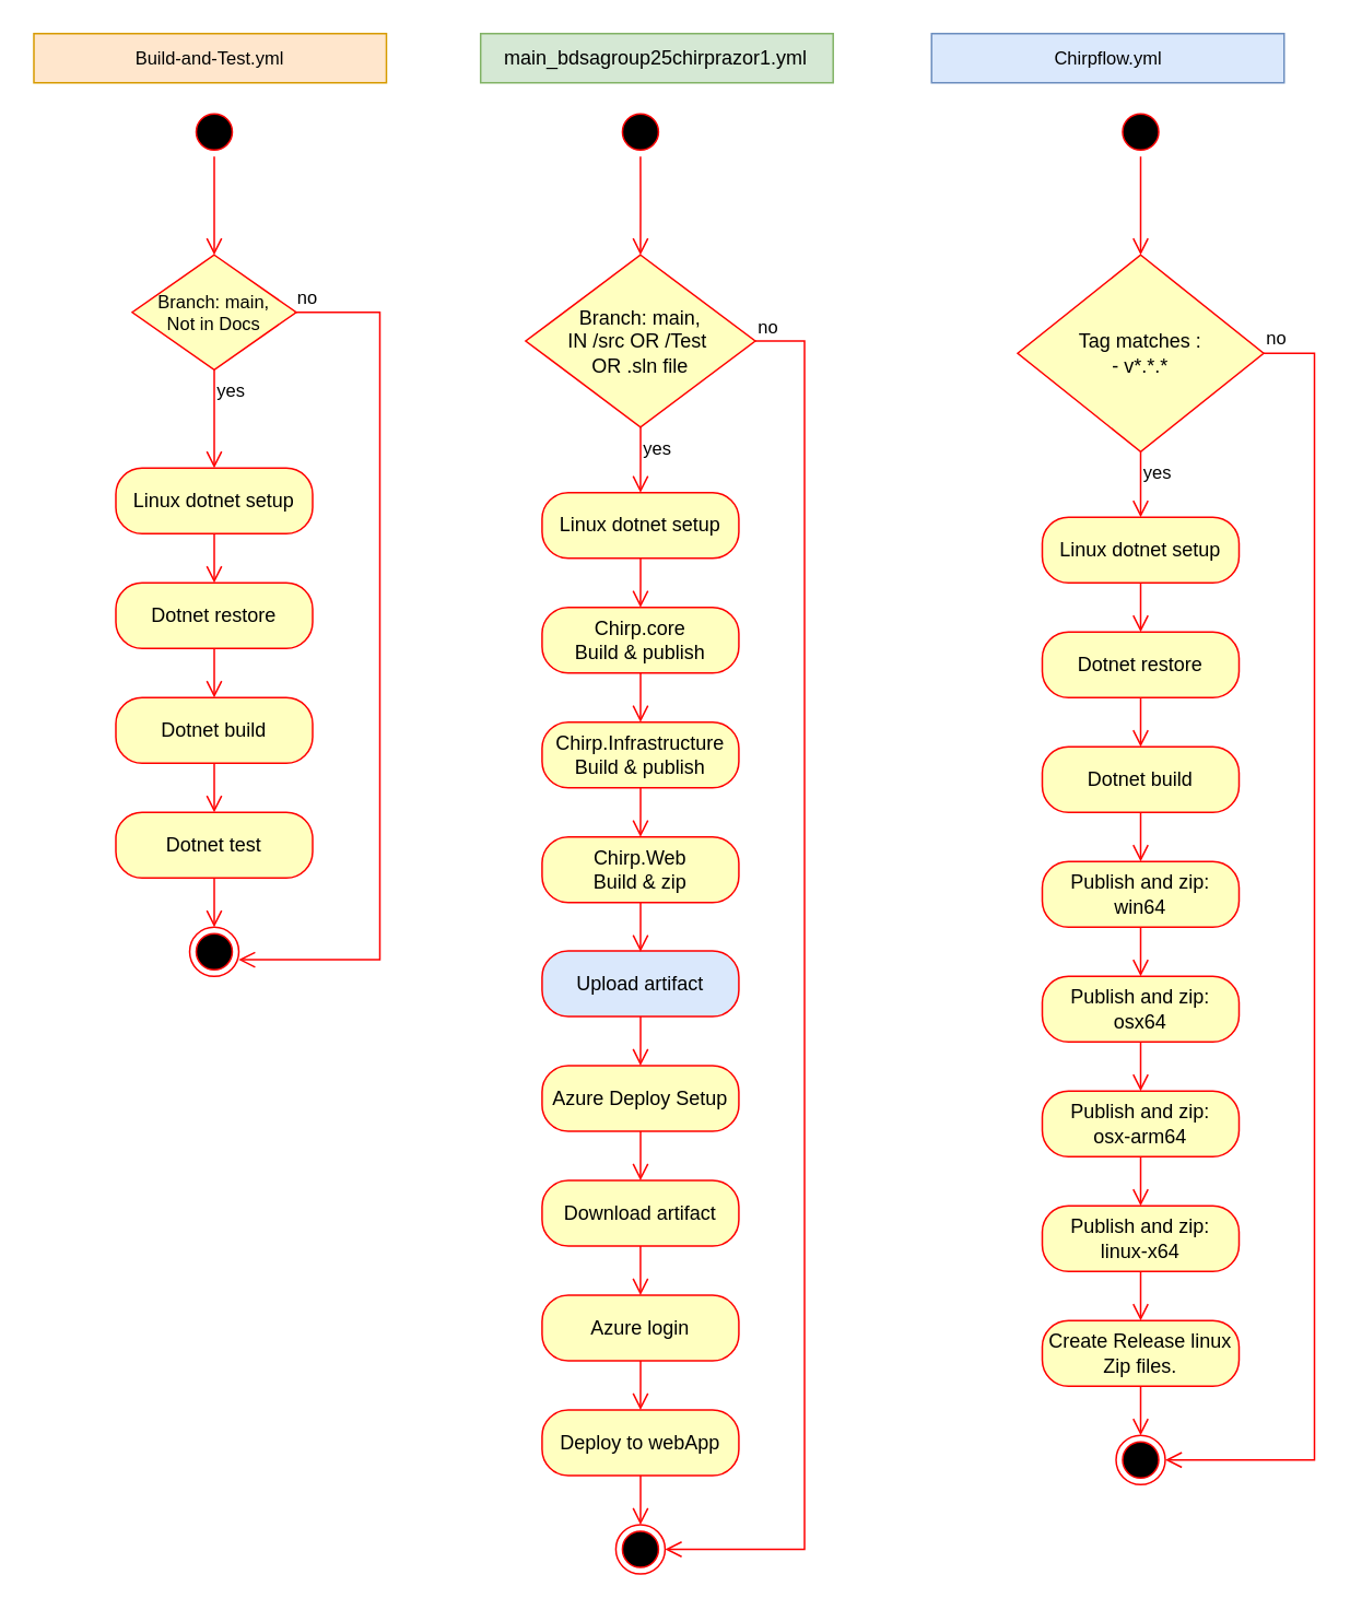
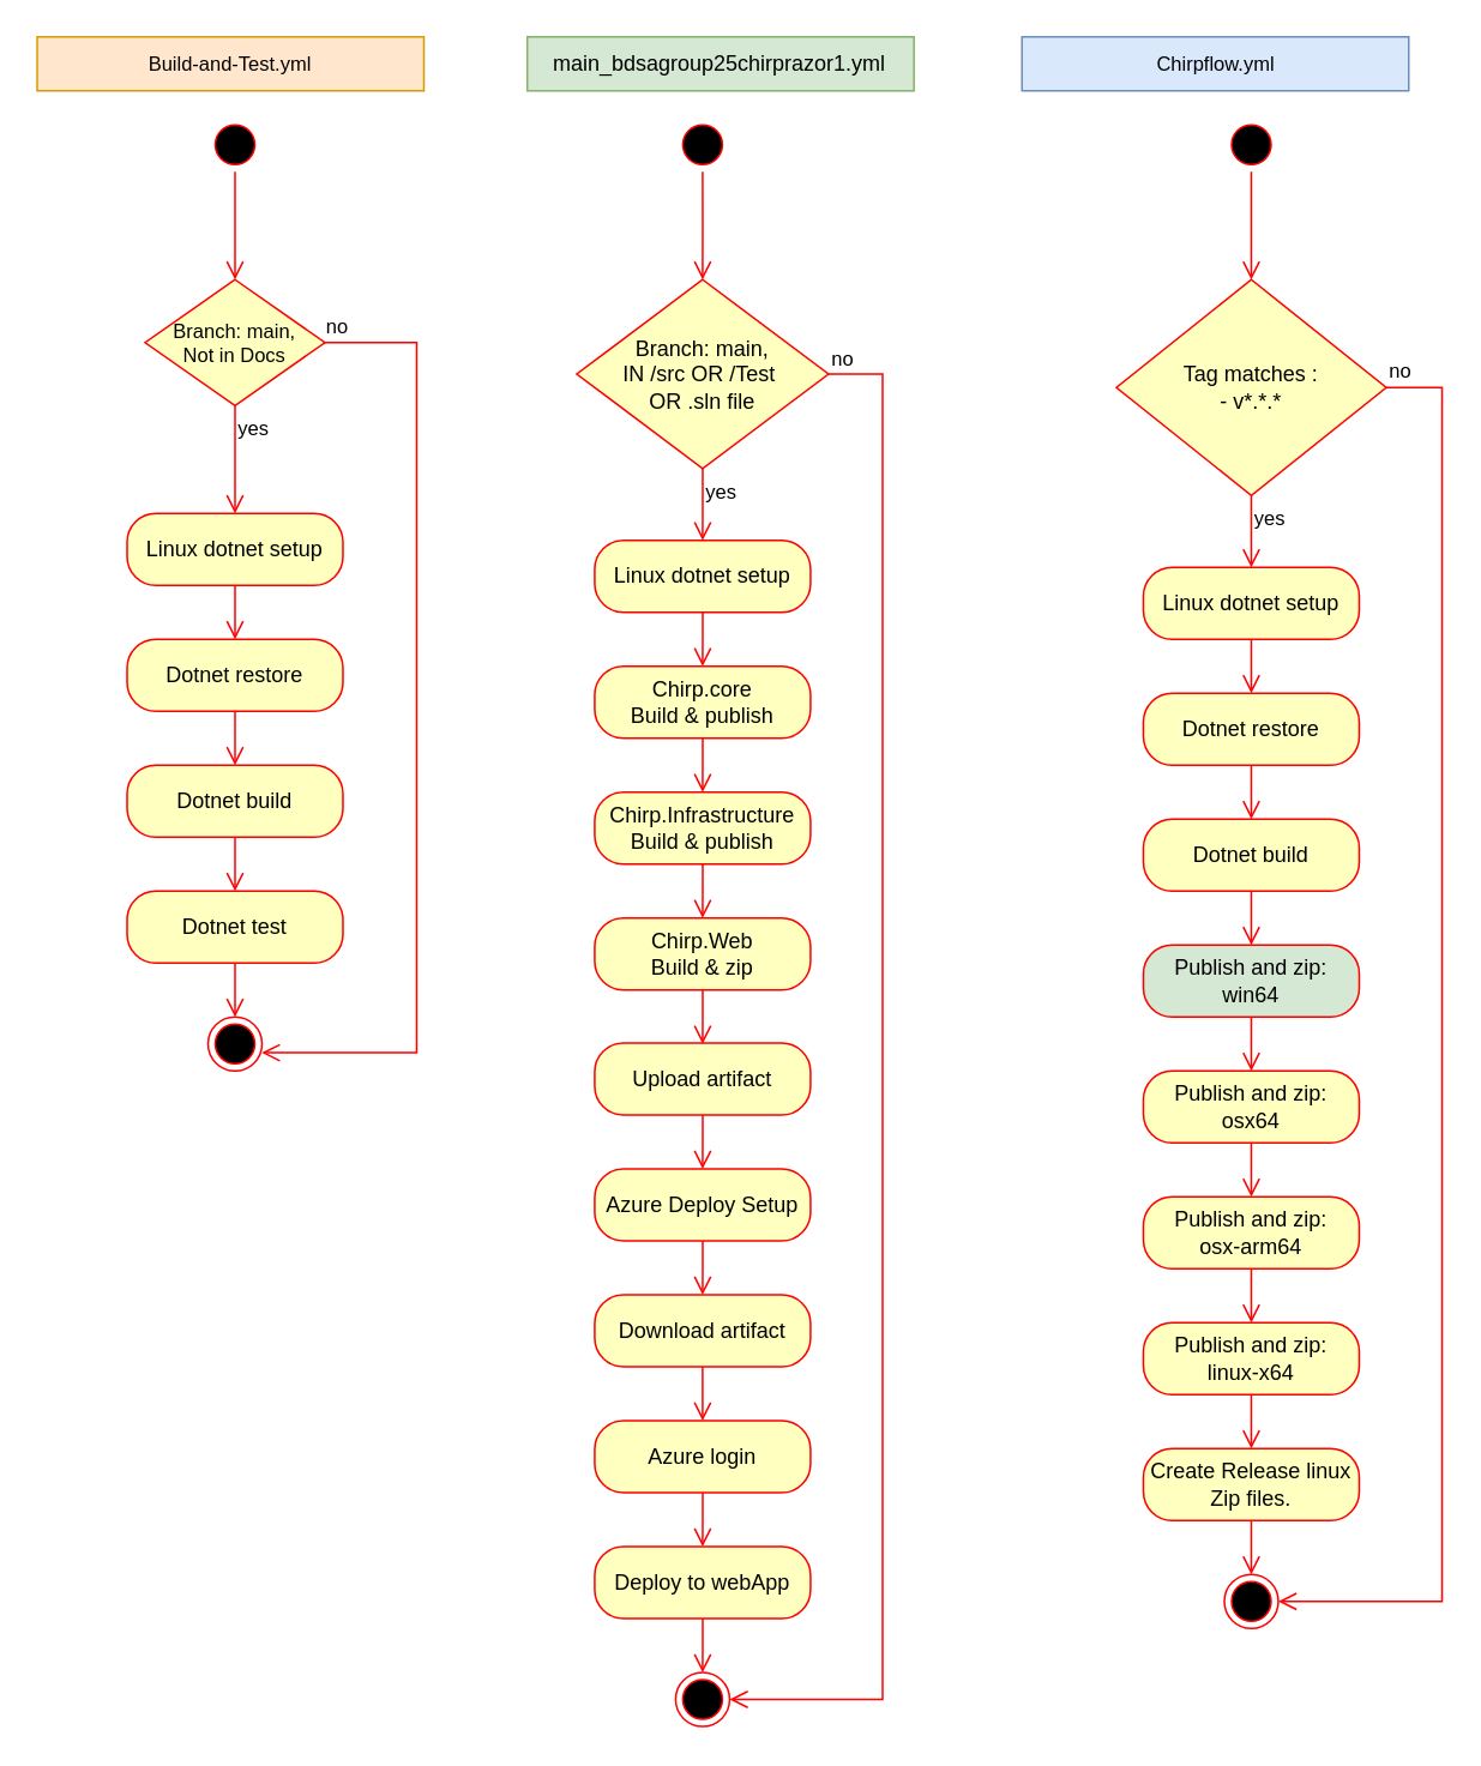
- <mxCell id="46" value="Publish and zip:&lt;div&gt;win64&lt;/div&gt;" style="rounded=1;whiteSpace=wrap;html=1;arcSize=40;fontColor=#000000;fillColor=#ffffc0;strokeColor=#ff0000;" parent="1" vertex="1"><mxGeometry x="635" y="525" width="120" height="40" as="geometry" /></mxCell>
+ <mxCell id="46" value="Publish and zip:&lt;div&gt;win64&lt;/div&gt;" style="rounded=1;whiteSpace=wrap;html=1;arcSize=40;fontColor=#000000;fillColor=#d5e8d4;strokeColor=#ff0000;" parent="1" vertex="1"><mxGeometry x="635" y="525" width="120" height="40" as="geometry" /></mxCell>
- <mxCell id="20" value="Upload artifact" style="rounded=1;whiteSpace=wrap;html=1;arcSize=40;fontColor=#000000;fillColor=#dae8fc;strokeColor=#ff0000;" parent="1" vertex="1"><mxGeometry x="329.95" y="579.5" width="120" height="40" as="geometry" /></mxCell>
+ <mxCell id="20" value="Upload artifact" style="rounded=1;whiteSpace=wrap;html=1;arcSize=40;fontColor=#000000;fillColor=#ffffc0;strokeColor=#ff0000;" parent="1" vertex="1"><mxGeometry x="329.95" y="579.5" width="120" height="40" as="geometry" /></mxCell>
